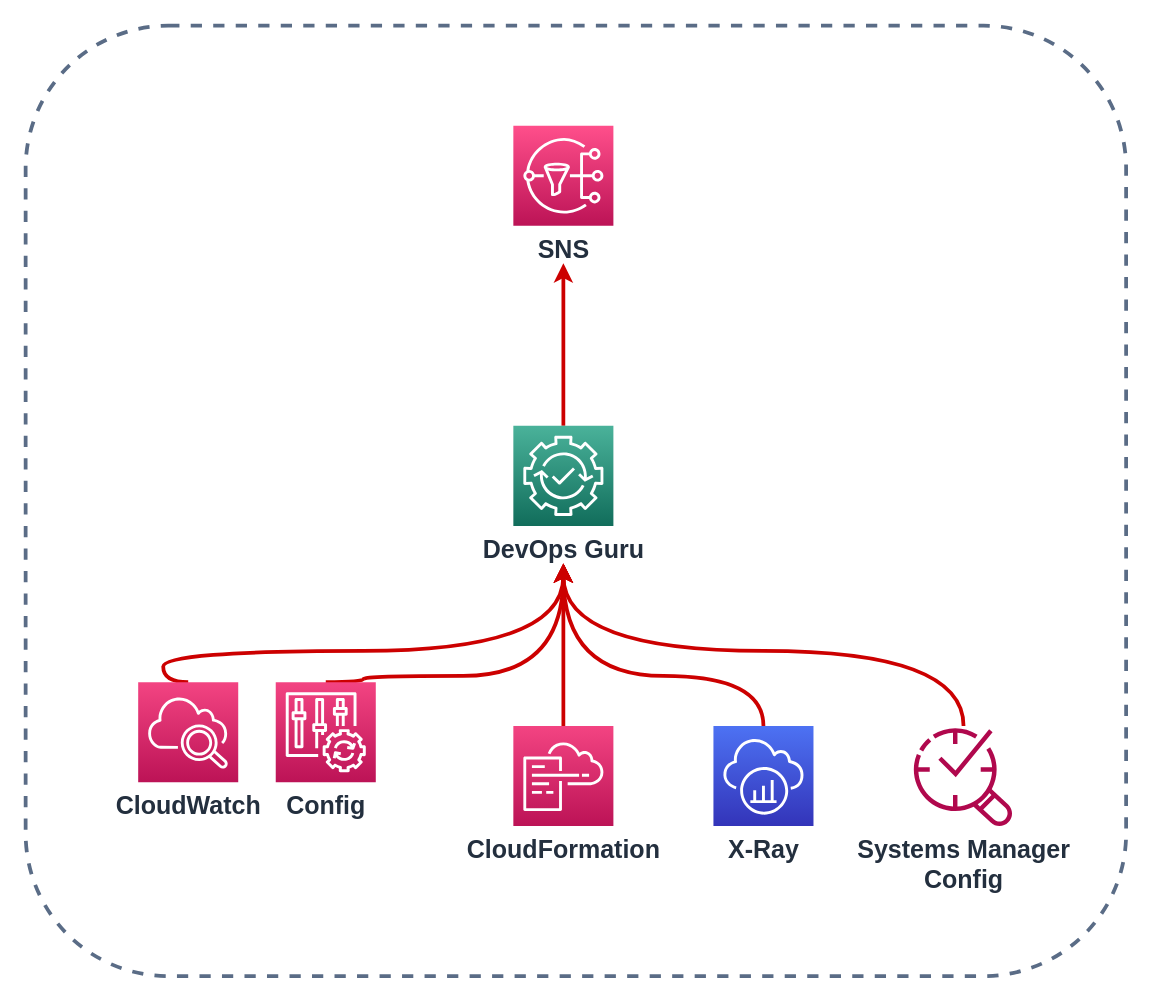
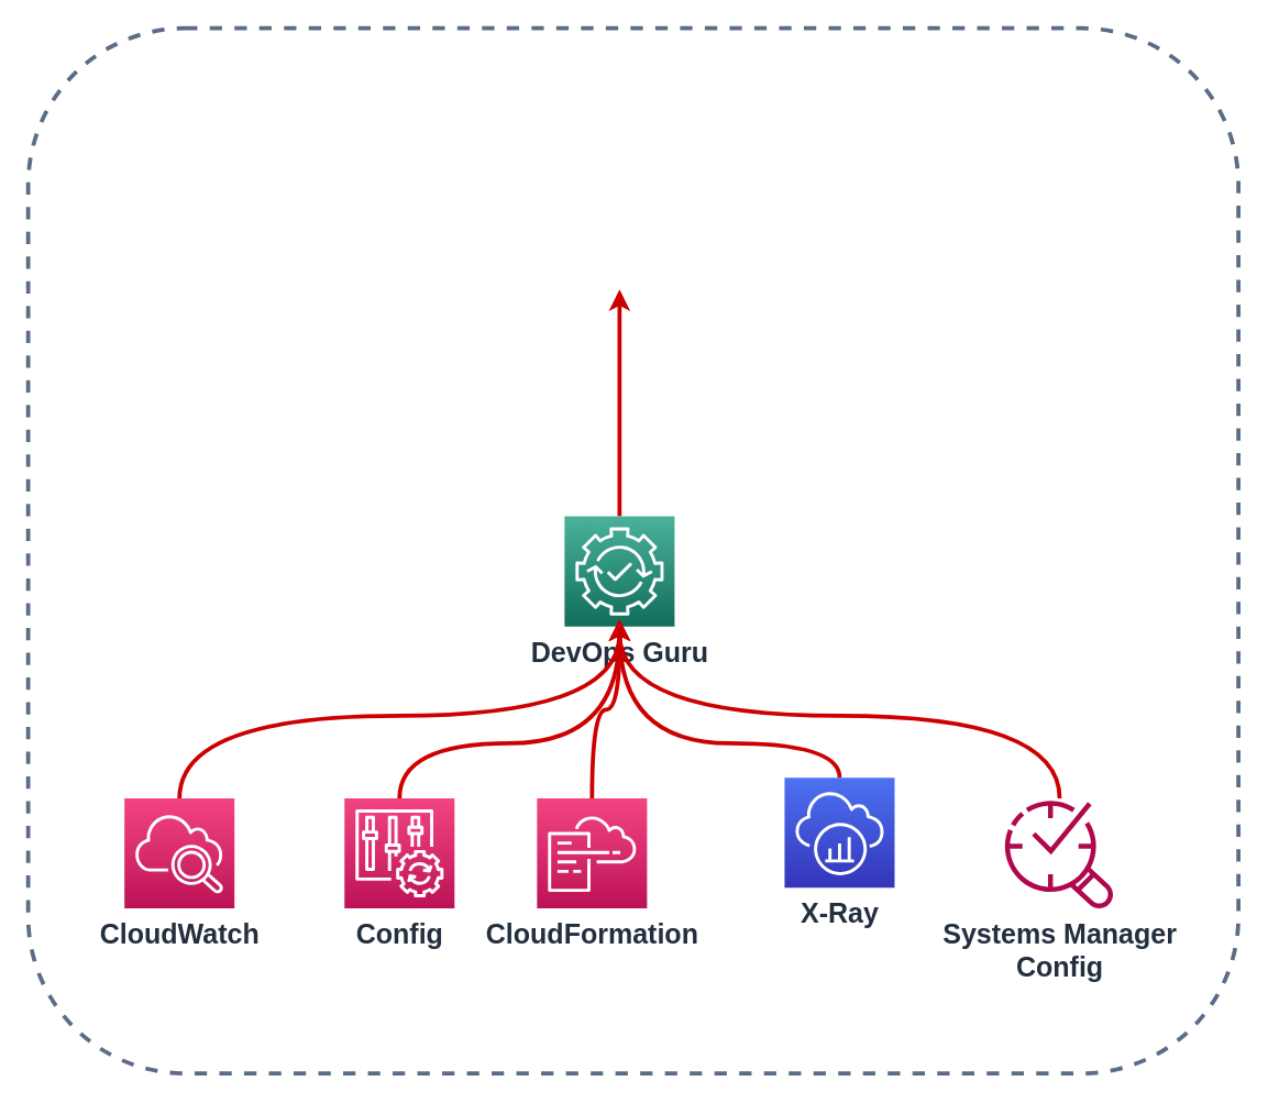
- <mxCell id="5" value="SNS" style="sketch=0;points=[[0,0,0],[0.25,0,0],[0.5,0,0],[0.75,0,0],[1,0,0],[0,1,0],[0.25,1,0],[0.5,1,0],[0.75,1,0],[1,1,0],[0,0.25,0],[0,0.5,0],[0,0.75,0],[1,0.25,0],[1,0.5,0],[1,0.75,0]];outlineConnect=0;fontColor=#232F3E;gradientColor=#FF4F8B;gradientDirection=north;fillColor=#BC1356;strokeColor=#ffffff;dashed=0;verticalLabelPosition=bottom;verticalAlign=top;align=center;html=1;fontSize=20;fontStyle=1;aspect=fixed;shape=mxgraph.aws4.resourceIcon;resIcon=mxgraph.aws4.sns;strokeWidth=3;" vertex="1" parent="1"><mxGeometry x="410" y="100" width="80" height="80" as="geometry" /></mxCell>
- <mxCell id="4" value="DevOps Guru" style="sketch=0;points=[[0,0,0],[0.25,0,0],[0.5,0,0],[0.75,0,0],[1,0,0],[0,1,0],[0.25,1,0],[0.5,1,0],[0.75,1,0],[1,1,0],[0,0.25,0],[0,0.5,0],[0,0.75,0],[1,0.25,0],[1,0.5,0],[1,0.75,0]];outlineConnect=0;fontColor=#232F3E;gradientColor=#4AB29A;gradientDirection=north;fillColor=#116D5B;strokeColor=#ffffff;dashed=0;verticalLabelPosition=bottom;verticalAlign=top;align=center;html=1;fontSize=20;fontStyle=1;aspect=fixed;shape=mxgraph.aws4.resourceIcon;resIcon=mxgraph.aws4.devops_guru;labelBackgroundColor=none;" parent="1" vertex="1"><mxGeometry x="410" y="340" width="80" height="80" as="geometry" /></mxCell>
+ <mxCell id="4" value="DevOps Guru" style="sketch=0;points=[[0,0,0],[0.25,0,0],[0.5,0,0],[0.75,0,0],[1,0,0],[0,1,0],[0.25,1,0],[0.5,1,0],[0.75,1,0],[1,1,0],[0,0.25,0],[0,0.5,0],[0,0.75,0],[1,0.25,0],[1,0.5,0],[1,0.75,0]];outlineConnect=0;fontColor=#232F3E;gradientColor=#4AB29A;gradientDirection=north;fillColor=#116D5B;strokeColor=#ffffff;dashed=0;verticalLabelPosition=bottom;verticalAlign=top;align=center;html=1;fontSize=20;fontStyle=1;aspect=fixed;shape=mxgraph.aws4.resourceIcon;resIcon=mxgraph.aws4.devops_guru;labelBackgroundColor=none;" parent="1" vertex="1"><mxGeometry x="410" y="375" width="80" height="80" as="geometry" /></mxCell>
- <mxCell id="7" value="CloudWatch" style="sketch=0;points=[[0,0,0],[0.25,0,0],[0.5,0,0],[0.75,0,0],[1,0,0],[0,1,0],[0.25,1,0],[0.5,1,0],[0.75,1,0],[1,1,0],[0,0.25,0],[0,0.5,0],[0,0.75,0],[1,0.25,0],[1,0.5,0],[1,0.75,0]];points=[[0,0,0],[0.25,0,0],[0.5,0,0],[0.75,0,0],[1,0,0],[0,1,0],[0.25,1,0],[0.5,1,0],[0.75,1,0],[1,1,0],[0,0.25,0],[0,0.5,0],[0,0.75,0],[1,0.25,0],[1,0.5,0],[1,0.75,0]];outlineConnect=0;fontColor=#232F3E;gradientColor=#F34482;gradientDirection=north;fillColor=#BC1356;strokeColor=#ffffff;dashed=0;verticalLabelPosition=bottom;verticalAlign=top;align=center;html=1;fontSize=20;fontStyle=1;aspect=fixed;shape=mxgraph.aws4.resourceIcon;resIcon=mxgraph.aws4.cloudwatch_2;strokeWidth=3;direction=east;" vertex="1" parent="1"><mxGeometry x="110" y="545" width="80" height="80" as="geometry" /></mxCell>
+ <mxCell id="7" value="CloudWatch" style="sketch=0;points=[[0,0,0],[0.25,0,0],[0.5,0,0],[0.75,0,0],[1,0,0],[0,1,0],[0.25,1,0],[0.5,1,0],[0.75,1,0],[1,1,0],[0,0.25,0],[0,0.5,0],[0,0.75,0],[1,0.25,0],[1,0.5,0],[1,0.75,0]];points=[[0,0,0],[0.25,0,0],[0.5,0,0],[0.75,0,0],[1,0,0],[0,1,0],[0.25,1,0],[0.5,1,0],[0.75,1,0],[1,1,0],[0,0.25,0],[0,0.5,0],[0,0.75,0],[1,0.25,0],[1,0.5,0],[1,0.75,0]];outlineConnect=0;fontColor=#232F3E;gradientColor=#F34482;gradientDirection=north;fillColor=#BC1356;strokeColor=#ffffff;dashed=0;verticalLabelPosition=bottom;verticalAlign=top;align=center;html=1;fontSize=20;fontStyle=1;aspect=fixed;shape=mxgraph.aws4.resourceIcon;resIcon=mxgraph.aws4.cloudwatch_2;strokeWidth=3;direction=east;" vertex="1" parent="1"><mxGeometry x="90" y="580" width="80" height="80" as="geometry" /></mxCell>
- <mxCell id="9" value="Config" style="sketch=0;points=[[0,0,0],[0.25,0,0],[0.5,0,0],[0.75,0,0],[1,0,0],[0,1,0],[0.25,1,0],[0.5,1,0],[0.75,1,0],[1,1,0],[0,0.25,0],[0,0.5,0],[0,0.75,0],[1,0.25,0],[1,0.5,0],[1,0.75,0]];points=[[0,0,0],[0.25,0,0],[0.5,0,0],[0.75,0,0],[1,0,0],[0,1,0],[0.25,1,0],[0.5,1,0],[0.75,1,0],[1,1,0],[0,0.25,0],[0,0.5,0],[0,0.75,0],[1,0.25,0],[1,0.5,0],[1,0.75,0]];outlineConnect=0;fontColor=#232F3E;gradientColor=#F34482;gradientDirection=north;fillColor=#BC1356;strokeColor=#ffffff;dashed=0;verticalLabelPosition=bottom;verticalAlign=top;align=center;html=1;fontSize=20;fontStyle=1;aspect=fixed;shape=mxgraph.aws4.resourceIcon;resIcon=mxgraph.aws4.config;strokeWidth=3;" vertex="1" parent="1"><mxGeometry x="220" y="545" width="80" height="80" as="geometry" /></mxCell>
+ <mxCell id="9" value="Config" style="sketch=0;points=[[0,0,0],[0.25,0,0],[0.5,0,0],[0.75,0,0],[1,0,0],[0,1,0],[0.25,1,0],[0.5,1,0],[0.75,1,0],[1,1,0],[0,0.25,0],[0,0.5,0],[0,0.75,0],[1,0.25,0],[1,0.5,0],[1,0.75,0]];points=[[0,0,0],[0.25,0,0],[0.5,0,0],[0.75,0,0],[1,0,0],[0,1,0],[0.25,1,0],[0.5,1,0],[0.75,1,0],[1,1,0],[0,0.25,0],[0,0.5,0],[0,0.75,0],[1,0.25,0],[1,0.5,0],[1,0.75,0]];outlineConnect=0;fontColor=#232F3E;gradientColor=#F34482;gradientDirection=north;fillColor=#BC1356;strokeColor=#ffffff;dashed=0;verticalLabelPosition=bottom;verticalAlign=top;align=center;html=1;fontSize=20;fontStyle=1;aspect=fixed;shape=mxgraph.aws4.resourceIcon;resIcon=mxgraph.aws4.config;strokeWidth=3;" vertex="1" parent="1"><mxGeometry x="250" y="580" width="80" height="80" as="geometry" /></mxCell>
- <mxCell id="11" value="CloudFormation" style="sketch=0;points=[[0,0,0],[0.25,0,0],[0.5,0,0],[0.75,0,0],[1,0,0],[0,1,0],[0.25,1,0],[0.5,1,0],[0.75,1,0],[1,1,0],[0,0.25,0],[0,0.5,0],[0,0.75,0],[1,0.25,0],[1,0.5,0],[1,0.75,0]];points=[[0,0,0],[0.25,0,0],[0.5,0,0],[0.75,0,0],[1,0,0],[0,1,0],[0.25,1,0],[0.5,1,0],[0.75,1,0],[1,1,0],[0,0.25,0],[0,0.5,0],[0,0.75,0],[1,0.25,0],[1,0.5,0],[1,0.75,0]];outlineConnect=0;fontColor=#232F3E;gradientColor=#F34482;gradientDirection=north;fillColor=#BC1356;strokeColor=#ffffff;dashed=0;verticalLabelPosition=bottom;verticalAlign=top;align=center;html=1;fontSize=20;fontStyle=1;aspect=fixed;shape=mxgraph.aws4.resourceIcon;resIcon=mxgraph.aws4.cloudformation;strokeWidth=3;" vertex="1" parent="1"><mxGeometry x="410" y="580" width="80" height="80" as="geometry" /></mxCell>
+ <mxCell id="11" value="CloudFormation" style="sketch=0;points=[[0,0,0],[0.25,0,0],[0.5,0,0],[0.75,0,0],[1,0,0],[0,1,0],[0.25,1,0],[0.5,1,0],[0.75,1,0],[1,1,0],[0,0.25,0],[0,0.5,0],[0,0.75,0],[1,0.25,0],[1,0.5,0],[1,0.75,0]];points=[[0,0,0],[0.25,0,0],[0.5,0,0],[0.75,0,0],[1,0,0],[0,1,0],[0.25,1,0],[0.5,1,0],[0.75,1,0],[1,1,0],[0,0.25,0],[0,0.5,0],[0,0.75,0],[1,0.25,0],[1,0.5,0],[1,0.75,0]];outlineConnect=0;fontColor=#232F3E;gradientColor=#F34482;gradientDirection=north;fillColor=#BC1356;strokeColor=#ffffff;dashed=0;verticalLabelPosition=bottom;verticalAlign=top;align=center;html=1;fontSize=20;fontStyle=1;aspect=fixed;shape=mxgraph.aws4.resourceIcon;resIcon=mxgraph.aws4.cloudformation;strokeWidth=3;" vertex="1" parent="1"><mxGeometry x="390" y="580" width="80" height="80" as="geometry" /></mxCell>
- <mxCell id="13" value="X-Ray" style="sketch=0;points=[[0,0,0],[0.25,0,0],[0.5,0,0],[0.75,0,0],[1,0,0],[0,1,0],[0.25,1,0],[0.5,1,0],[0.75,1,0],[1,1,0],[0,0.25,0],[0,0.5,0],[0,0.75,0],[1,0.25,0],[1,0.5,0],[1,0.75,0]];outlineConnect=0;fontColor=#232F3E;gradientColor=#4D72F3;gradientDirection=north;fillColor=#3334B9;strokeColor=#ffffff;dashed=0;verticalLabelPosition=bottom;verticalAlign=top;align=center;html=1;fontSize=20;fontStyle=1;aspect=fixed;shape=mxgraph.aws4.resourceIcon;resIcon=mxgraph.aws4.xray;strokeWidth=3;direction=east;" vertex="1" parent="1"><mxGeometry x="570" y="580" width="80" height="80" as="geometry" /></mxCell>
+ <mxCell id="13" value="X-Ray" style="sketch=0;points=[[0,0,0],[0.25,0,0],[0.5,0,0],[0.75,0,0],[1,0,0],[0,1,0],[0.25,1,0],[0.5,1,0],[0.75,1,0],[1,1,0],[0,0.25,0],[0,0.5,0],[0,0.75,0],[1,0.25,0],[1,0.5,0],[1,0.75,0]];outlineConnect=0;fontColor=#232F3E;gradientColor=#4D72F3;gradientDirection=north;fillColor=#3334B9;strokeColor=#ffffff;dashed=0;verticalLabelPosition=bottom;verticalAlign=top;align=center;html=1;fontSize=20;fontStyle=1;aspect=fixed;shape=mxgraph.aws4.resourceIcon;resIcon=mxgraph.aws4.xray;strokeWidth=3;direction=east;" vertex="1" parent="1"><mxGeometry x="570" y="565" width="80" height="80" as="geometry" /></mxCell>
